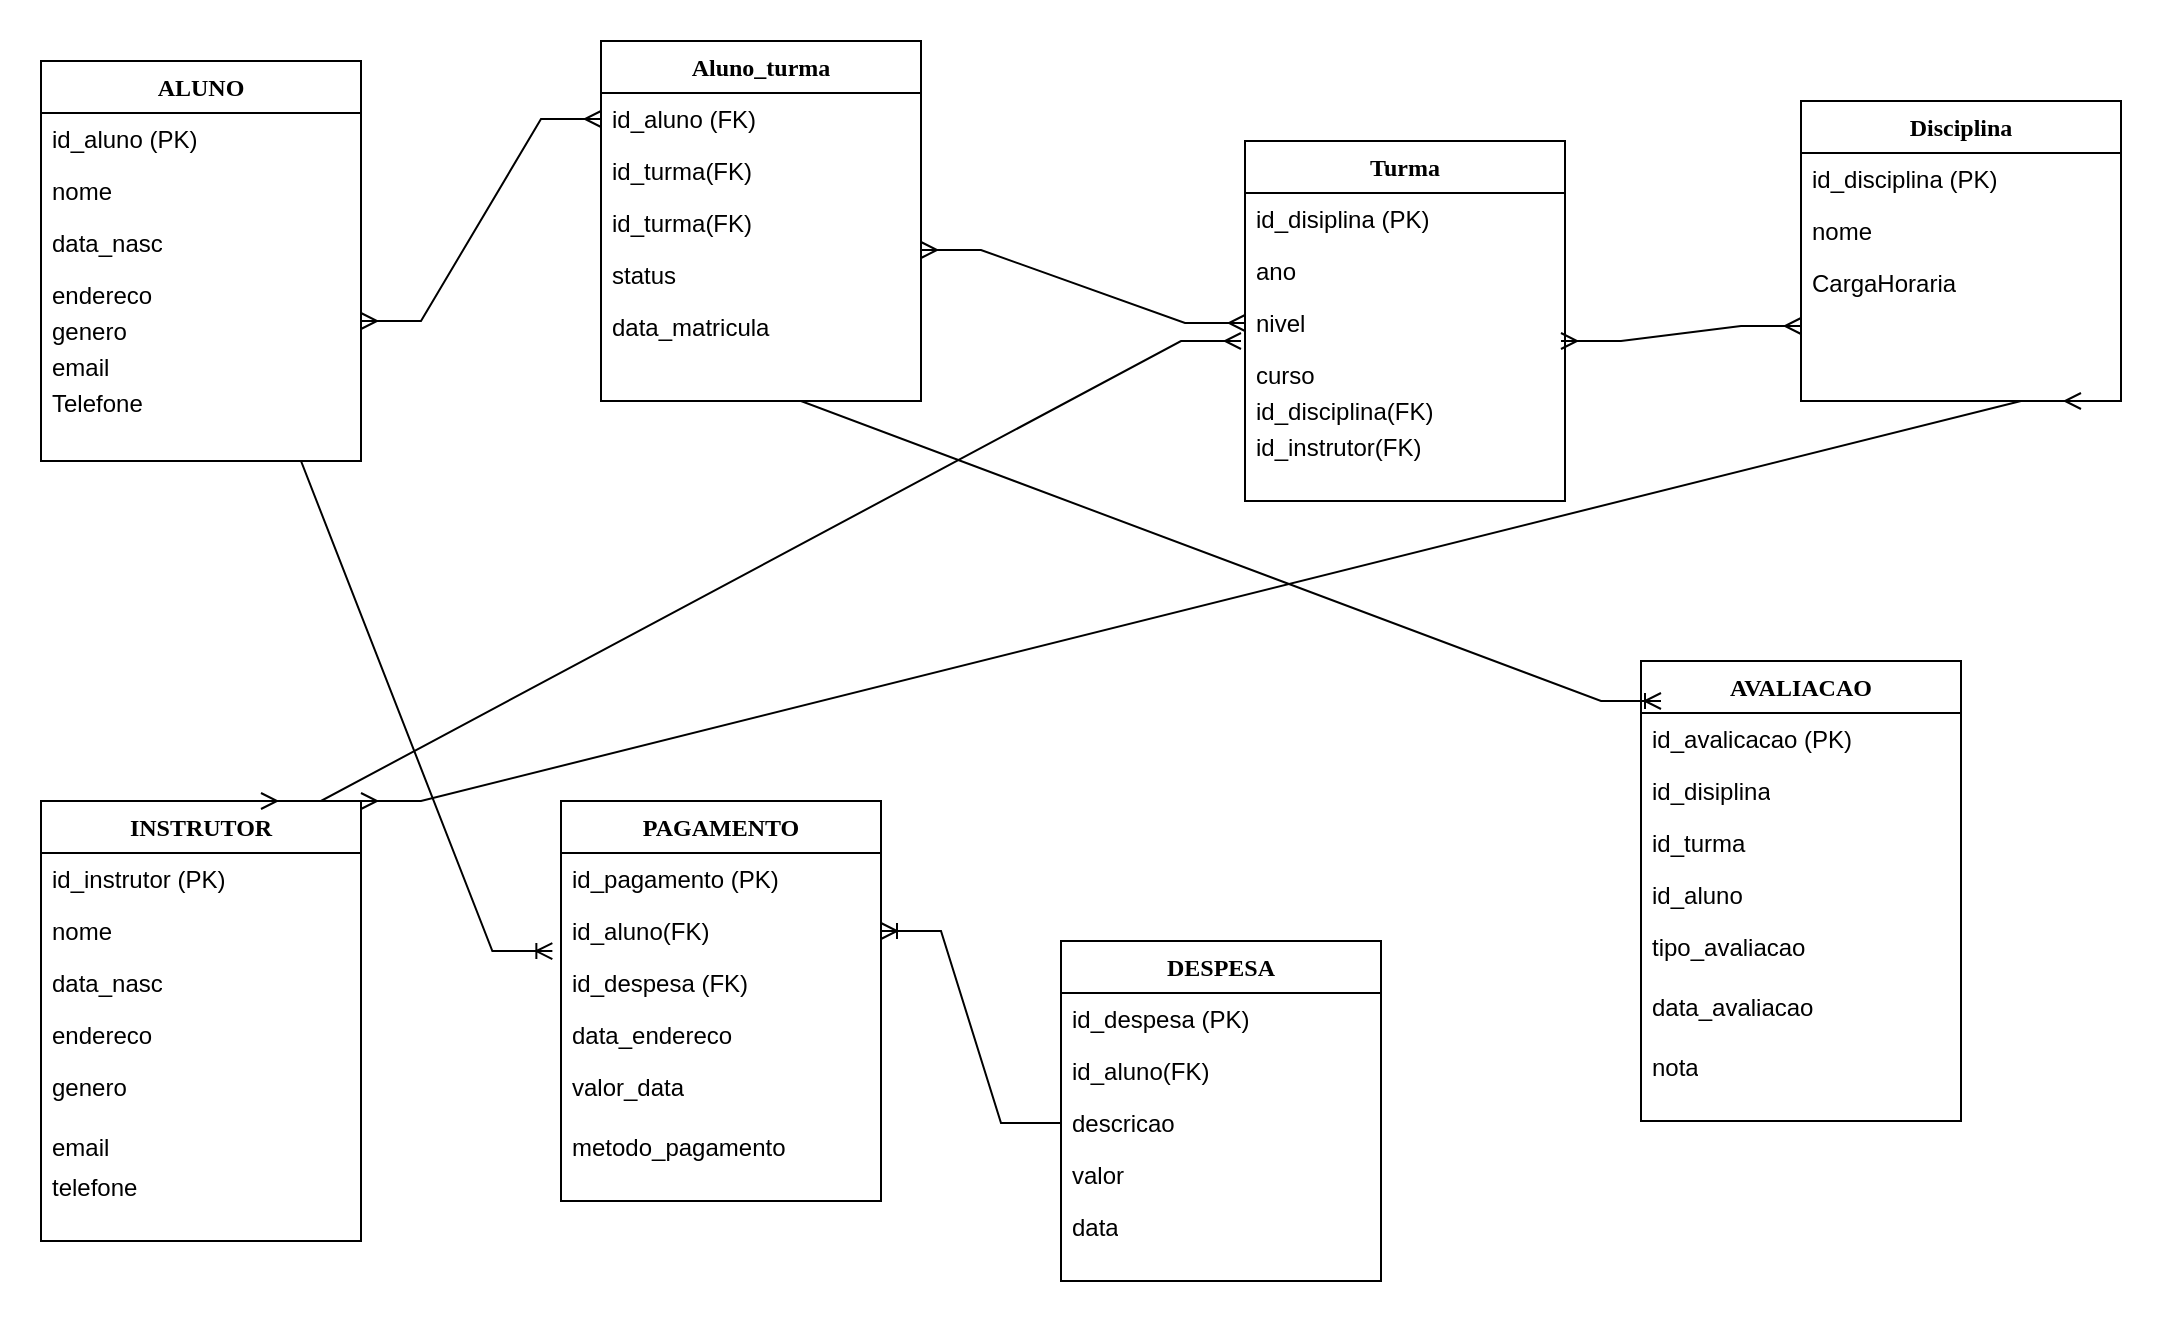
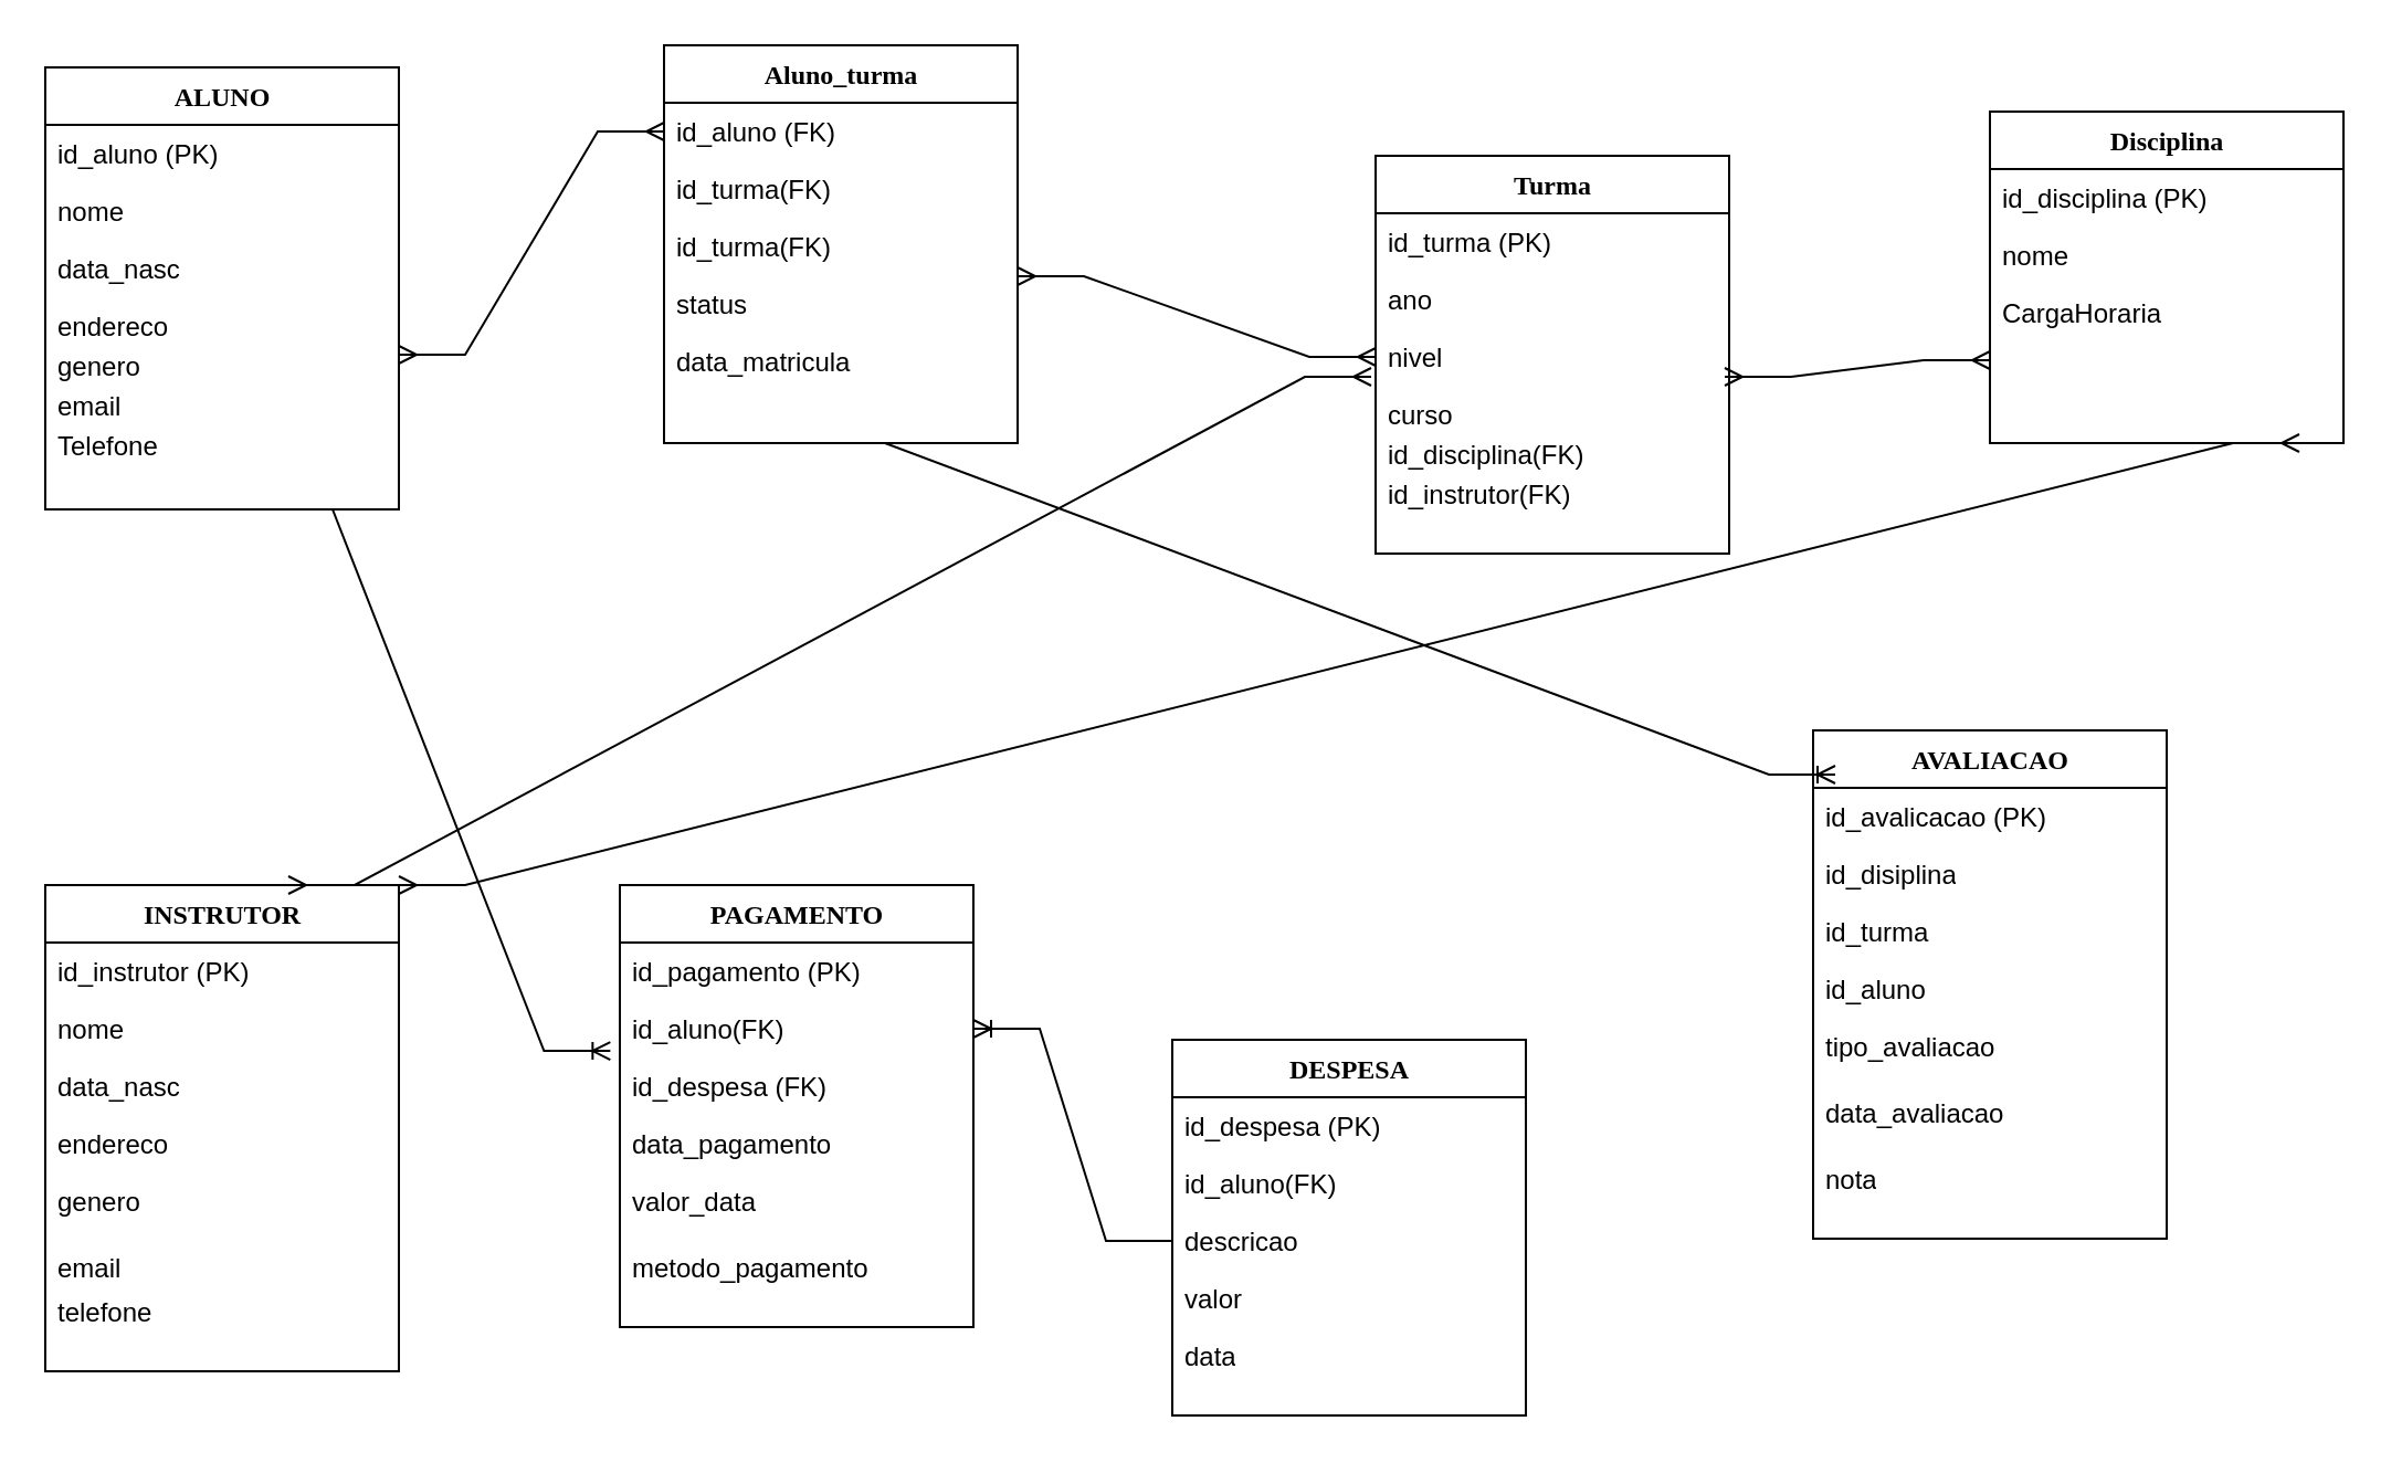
- <mxCell id="17" value="id_disiplina (PK)" style="text;html=1;strokeColor=none;fillColor=none;align=left;verticalAlign=top;spacingLeft=4;spacingRight=4;whiteSpace=wrap;overflow=hidden;rotatable=0;points=[[0,0.5],[1,0.5]];portConstraint=eastwest;" parent="16" vertex="1"><mxGeometry y="26" width="160" height="26" as="geometry" /></mxCell>
+ <mxCell id="17" value="id_turma (PK)" style="text;html=1;strokeColor=none;fillColor=none;align=left;verticalAlign=top;spacingLeft=4;spacingRight=4;whiteSpace=wrap;overflow=hidden;rotatable=0;points=[[0,0.5],[1,0.5]];portConstraint=eastwest;" parent="16" vertex="1"><mxGeometry y="26" width="160" height="26" as="geometry" /></mxCell>
- <mxCell id="27" value="data_endereco" style="text;html=1;strokeColor=none;fillColor=none;align=left;verticalAlign=top;spacingLeft=4;spacingRight=4;whiteSpace=wrap;overflow=hidden;rotatable=0;points=[[0,0.5],[1,0.5]];portConstraint=eastwest;" parent="23" vertex="1"><mxGeometry y="104" width="160" height="26" as="geometry" /></mxCell>
+ <mxCell id="27" value="data_pagamento" style="text;html=1;strokeColor=none;fillColor=none;align=left;verticalAlign=top;spacingLeft=4;spacingRight=4;whiteSpace=wrap;overflow=hidden;rotatable=0;points=[[0,0.5],[1,0.5]];portConstraint=eastwest;" parent="23" vertex="1"><mxGeometry y="104" width="160" height="26" as="geometry" /></mxCell>
